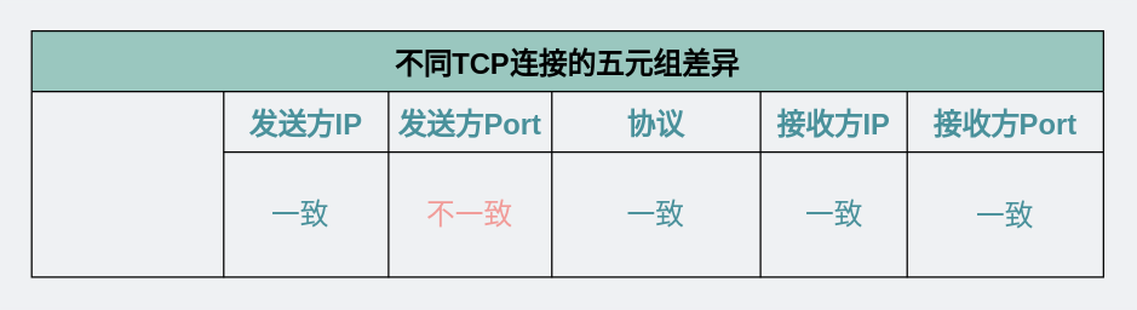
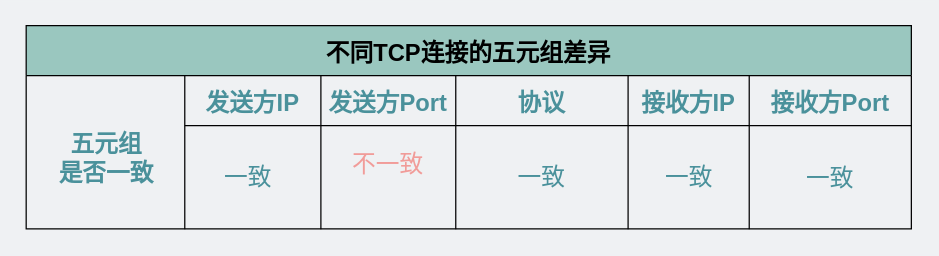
+ <mxCell id="14" value="&lt;b&gt;&lt;font color=&quot;#4a919b&quot;&gt;&lt;br&gt;五元组&lt;br&gt;是否一致&lt;br&gt;&lt;/font&gt;&lt;/b&gt;" style="text;html=1;strokeColor=none;fillColor=none;align=center;verticalAlign=middle;whiteSpace=wrap;rounded=0;sketch=0;fontSize=19;" parent="1" vertex="1"><mxGeometry x="26" y="81" width="117" height="69" as="geometry" /></mxCell>
- <mxCell id="7" value="&lt;font color=&quot;#f19c99&quot;&gt;不一致&lt;/font&gt;" style="text;html=1;strokeColor=none;fillColor=none;align=center;verticalAlign=middle;whiteSpace=wrap;rounded=0;sketch=0;fontSize=19;fontColor=#4A919B;" parent="6" vertex="1"><mxGeometry x="24" y="67" width="60" height="30" as="geometry" /></mxCell>
+ <mxCell id="7" value="&lt;font color=&quot;#f19c99&quot;&gt;不一致&lt;/font&gt;" style="text;html=1;strokeColor=none;fillColor=none;align=center;verticalAlign=middle;whiteSpace=wrap;rounded=0;sketch=0;fontSize=19;fontColor=#4A919B;" parent="6" vertex="1"><mxGeometry x="24" y="57" width="60" height="30" as="geometry" /></mxCell>
